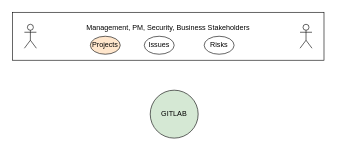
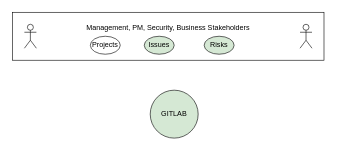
- <mxCell id="6" value="Projects" style="ellipse;whiteSpace=wrap;html=1;fillColor=#ffe6cc;" vertex="1" parent="1"><mxGeometry x="150" y="60" width="50" height="30" as="geometry" /></mxCell>
+ <mxCell id="6" value="Projects" style="ellipse;whiteSpace=wrap;html=1;" vertex="1" parent="1"><mxGeometry x="150" y="60" width="50" height="30" as="geometry" /></mxCell>
- <mxCell id="7" value="Issues" style="ellipse;whiteSpace=wrap;html=1;" vertex="1" parent="1"><mxGeometry x="240" y="60" width="50" height="30" as="geometry" /></mxCell>
+ <mxCell id="7" value="Issues" style="ellipse;whiteSpace=wrap;html=1;fillColor=#d5e8d4;" vertex="1" parent="1"><mxGeometry x="240" y="60" width="50" height="30" as="geometry" /></mxCell>
- <mxCell id="8" value="Risks" style="ellipse;whiteSpace=wrap;html=1;" vertex="1" parent="1"><mxGeometry x="340" y="60" width="50" height="30" as="geometry" /></mxCell>
+ <mxCell id="8" value="Risks" style="ellipse;whiteSpace=wrap;html=1;fillColor=#d5e8d4;" vertex="1" parent="1"><mxGeometry x="340" y="60" width="50" height="30" as="geometry" /></mxCell>
